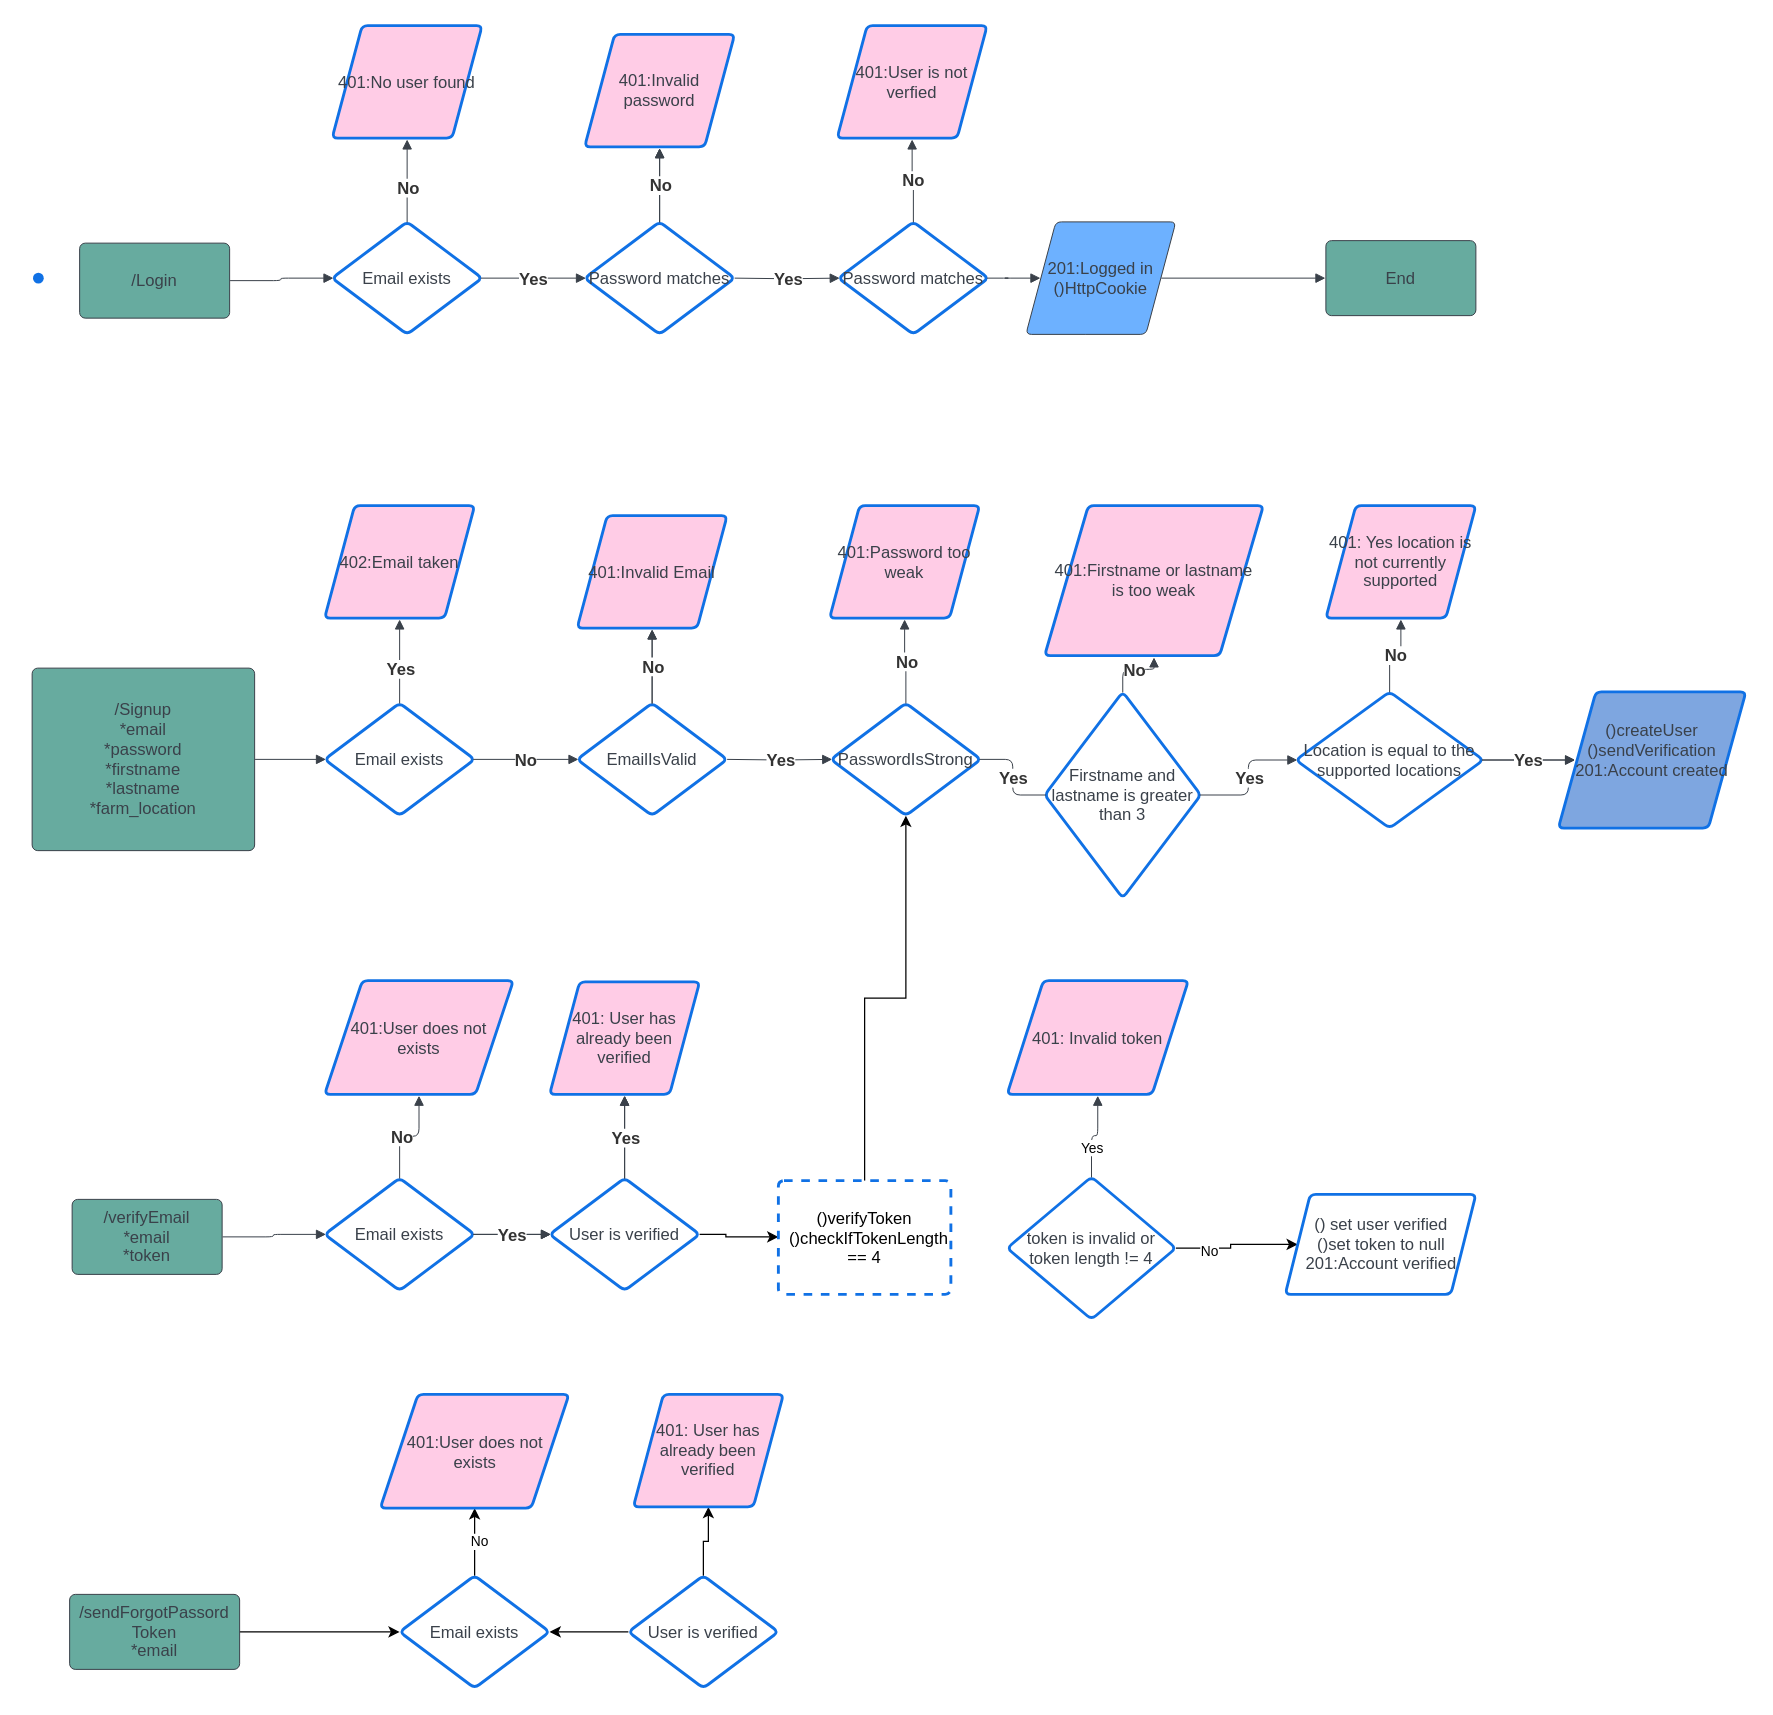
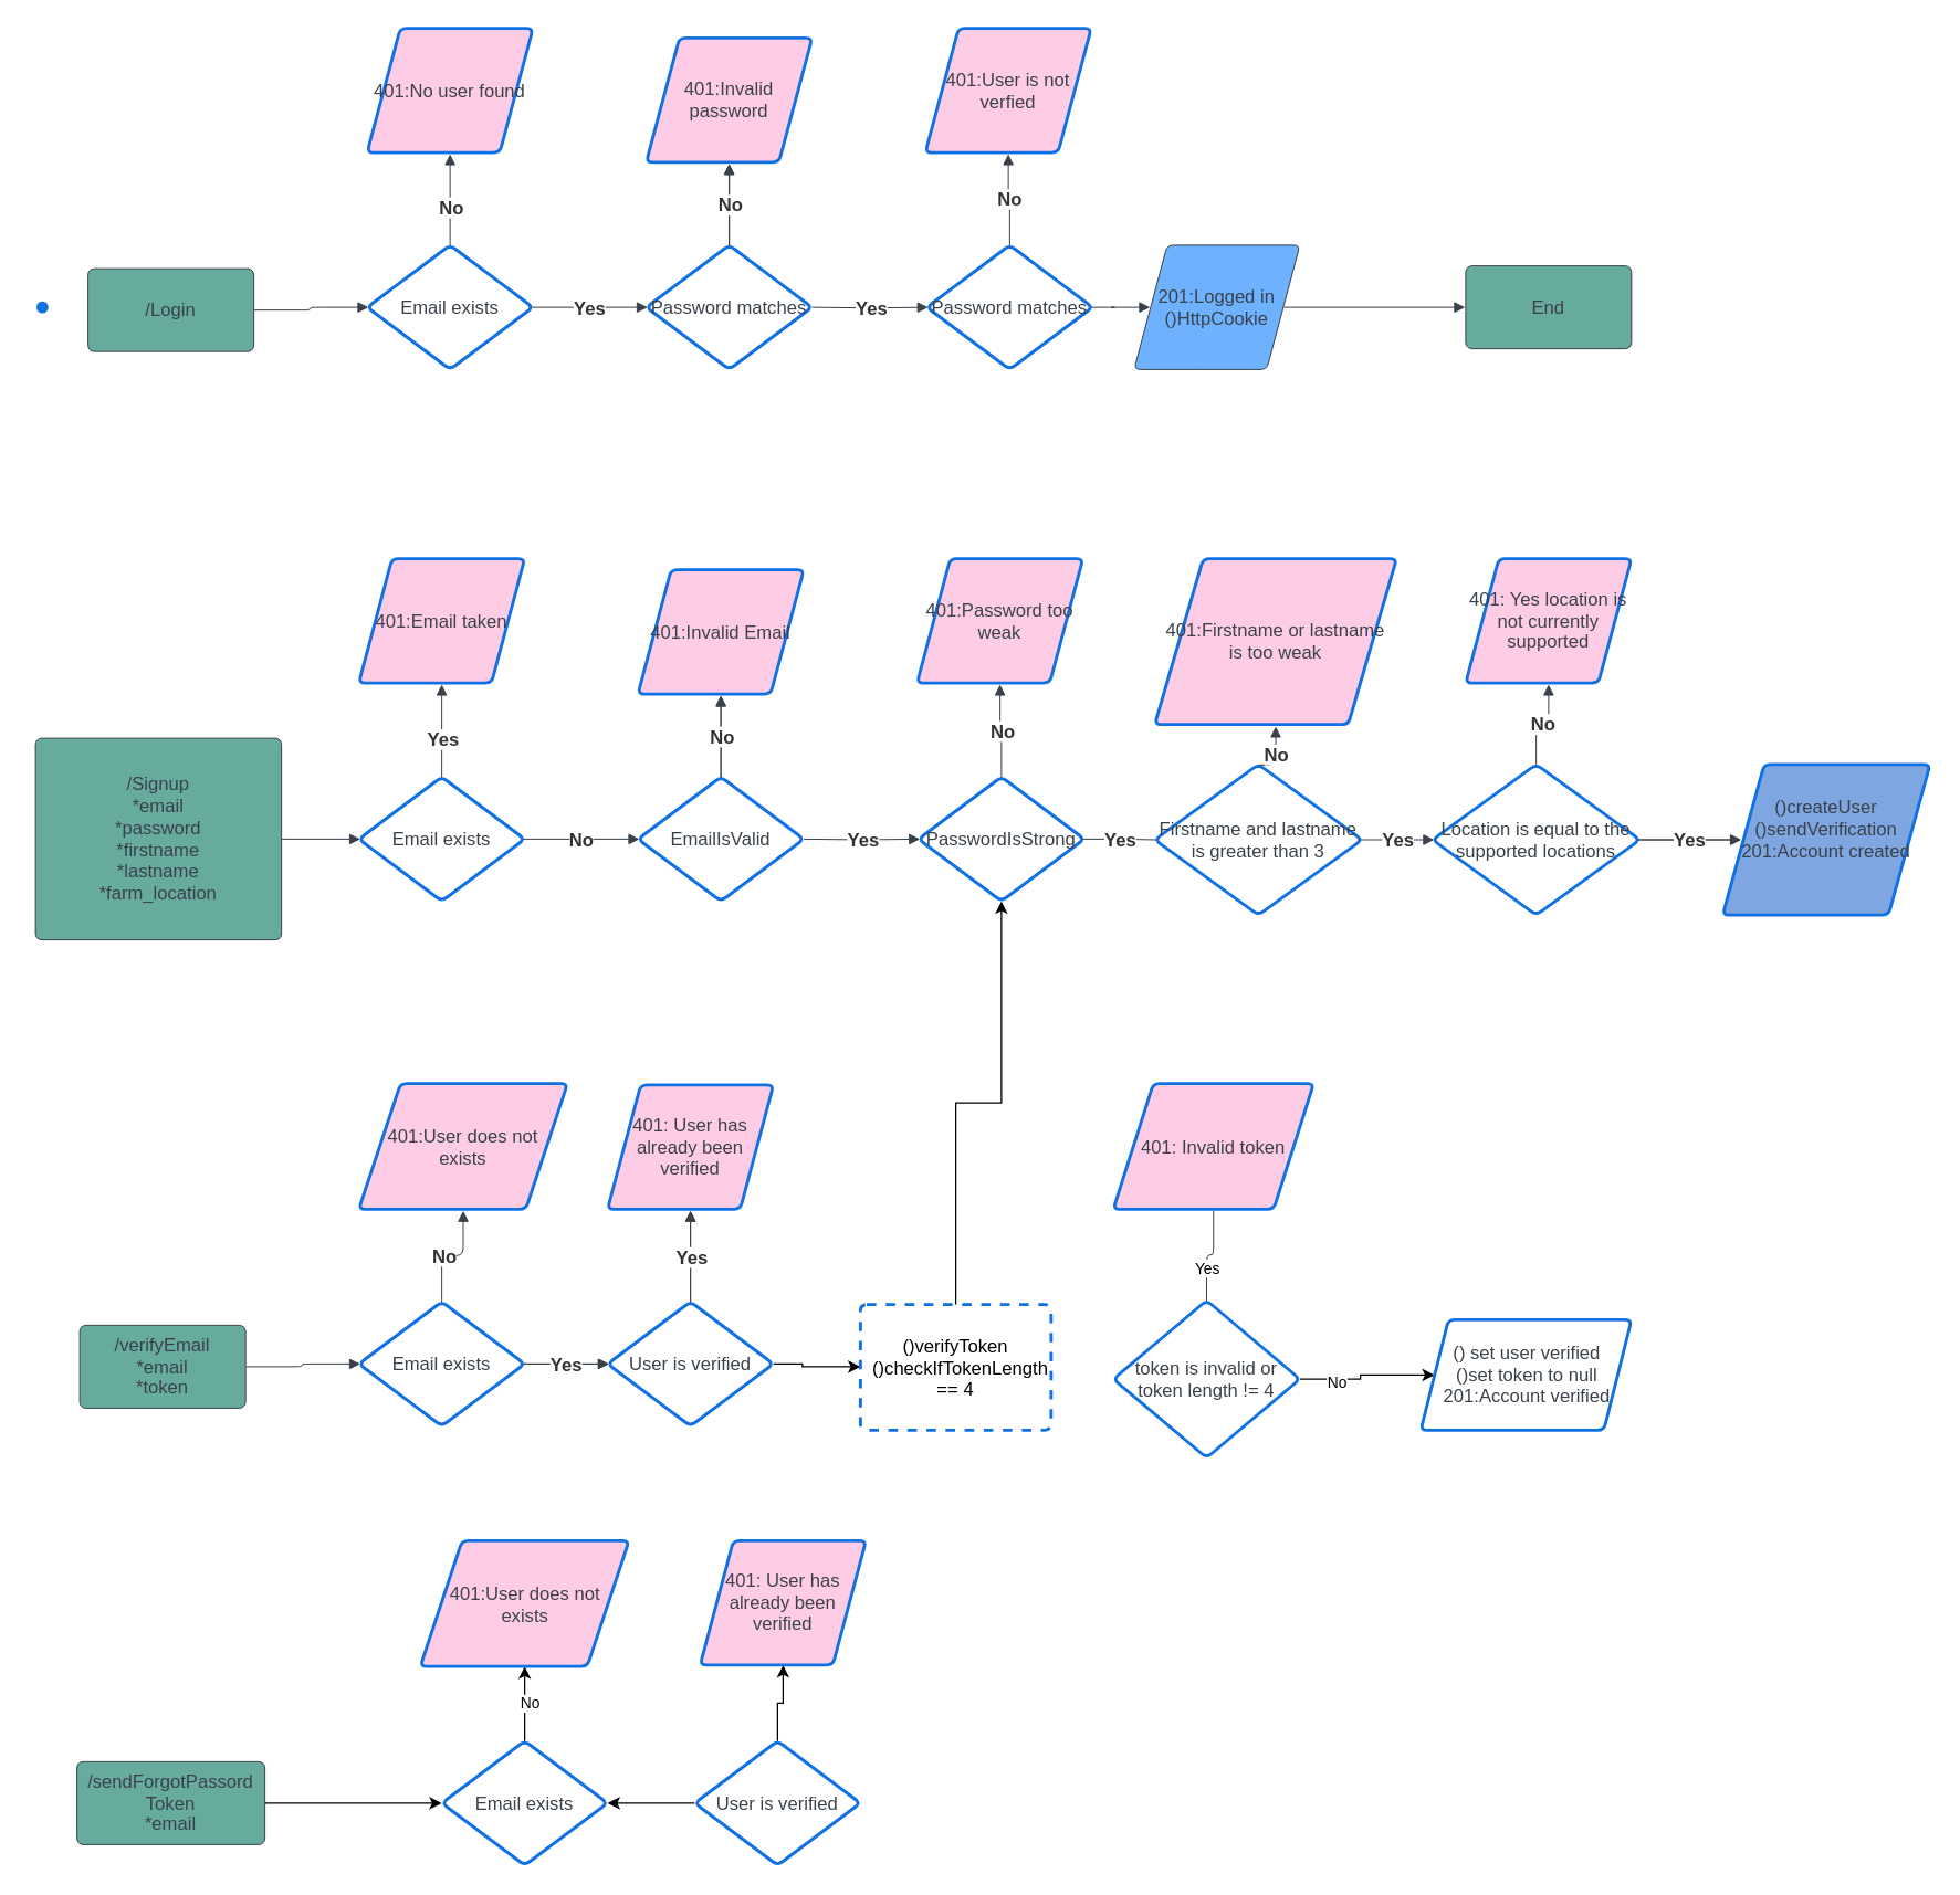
- <mxCell id="35" value="402:Email taken" style="html=1;overflow=block;blockSpacing=1;whiteSpace=wrap;shape=parallelogram;perimeter=parallelogramPerimeter;anchorPointDirection=0;fontSize=13.3;fontColor=#3a414a;spacing=3.8;strokeColor=#1071e5;strokeOpacity=100;fillOpacity=100;rounded=1;absoluteArcSize=1;arcSize=9;fillColor=#FFCCE6;strokeWidth=2.3;lucidId=ThD-IimVVPlu;" vertex="1" parent="1"><mxGeometry x="259" y="404" width="120" height="90" as="geometry" /></mxCell>
+ <mxCell id="35" value="401:Email taken" style="html=1;overflow=block;blockSpacing=1;whiteSpace=wrap;shape=parallelogram;perimeter=parallelogramPerimeter;anchorPointDirection=0;fontSize=13.3;fontColor=#3a414a;spacing=3.8;strokeColor=#1071e5;strokeOpacity=100;fillOpacity=100;rounded=1;absoluteArcSize=1;arcSize=9;fillColor=#FFCCE6;strokeWidth=2.3;lucidId=ThD-IimVVPlu;" vertex="1" parent="1"><mxGeometry x="259" y="404" width="120" height="90" as="geometry" /></mxCell>
- <mxCell id="44" value="Firstname and lastname is greater than 3" style="html=1;overflow=block;blockSpacing=1;whiteSpace=wrap;rhombus;fontSize=13.3;fontColor=#3a414a;spacing=3.8;strokeColor=#1071e5;strokeOpacity=100;fillOpacity=100;rounded=1;absoluteArcSize=1;arcSize=9;fillColor=#ffffff;strokeWidth=2.3;lucidId=mkD-M_D.9qMC;" vertex="1" parent="1"><mxGeometry x="835" y="553" width="125" height="165" as="geometry" /></mxCell>
+ <mxCell id="44" value="Firstname and lastname is greater than 3" style="html=1;overflow=block;blockSpacing=1;whiteSpace=wrap;rhombus;fontSize=13.3;fontColor=#3a414a;spacing=3.8;strokeColor=#1071e5;strokeOpacity=100;fillOpacity=100;rounded=1;absoluteArcSize=1;arcSize=9;fillColor=#ffffff;strokeWidth=2.3;lucidId=mkD-M_D.9qMC;" vertex="1" parent="1"><mxGeometry x="835" y="553" width="150" height="109" as="geometry" /></mxCell>
- <mxCell id="76" value="" style="html=1;jettySize=18;whiteSpace=wrap;fontSize=13;strokeColor=#3a414a;strokeOpacity=100;strokeWidth=0.8;rounded=1;arcSize=12;edgeStyle=orthogonalEdgeStyle;startArrow=none;endArrow=block;endFill=1;exitX=0.5;exitY=0.004;exitPerimeter=0;entryX=0.5;entryY=1.012;entryPerimeter=0;lucidId=jBD-otUC0DIU;" edge="1" parent="1" source="75" target="78"><mxGeometry width="100" height="100" relative="1" as="geometry"><Array as="points" /></mxGeometry></mxCell>
+ <mxCell id="76" value="" style="html=1;jettySize=18;whiteSpace=wrap;fontSize=13;strokeColor=#3a414a;strokeOpacity=100;strokeWidth=0.8;rounded=1;arcSize=12;edgeStyle=orthogonalEdgeStyle;startArrow=none;endArrow=none;endFill=1;exitX=0.5;exitY=0.004;exitPerimeter=0;entryX=0.5;entryY=1.012;entryPerimeter=0;lucidId=jBD-otUC0DIU;" edge="1" parent="1" source="75" target="78"><mxGeometry width="100" height="100" relative="1" as="geometry"><Array as="points" /></mxGeometry></mxCell>
